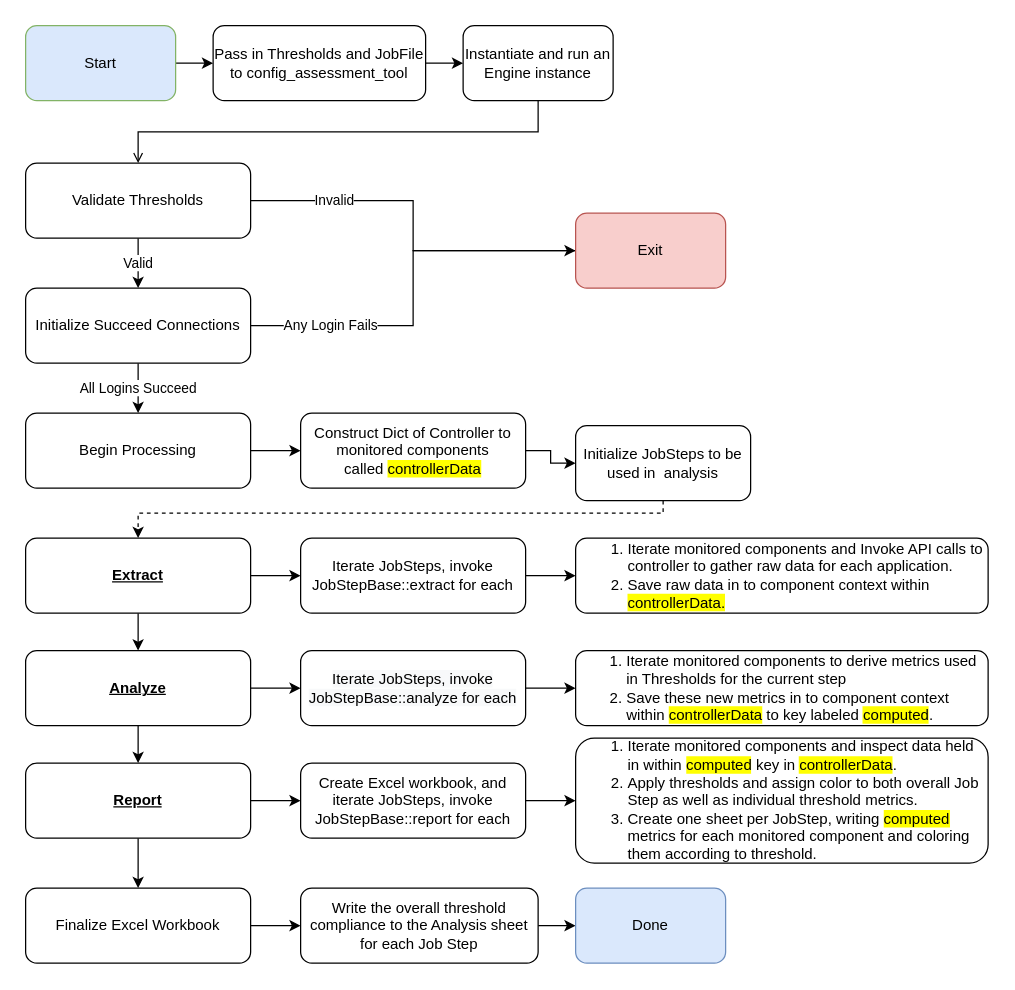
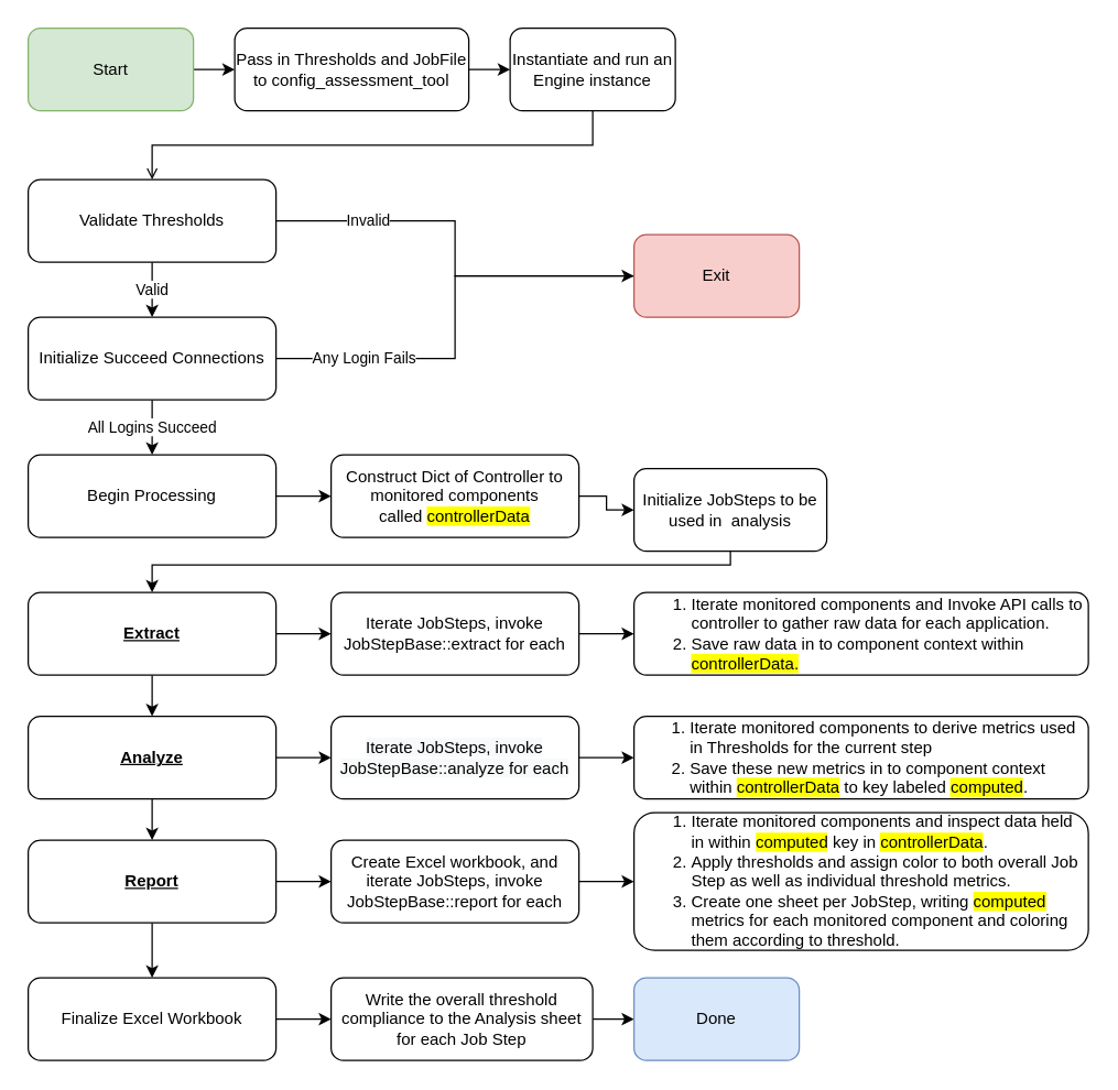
- <mxCell id="43" value="Start" style="rounded=1;whiteSpace=wrap;html=1;fillColor=#dae8fc;strokeColor=#82b366;" vertex="1" parent="1"><mxGeometry x="20" y="20" width="120" height="60" as="geometry" /></mxCell>
+ <mxCell id="43" value="Start" style="rounded=1;whiteSpace=wrap;html=1;fillColor=#d5e8d4;strokeColor=#82b366;" vertex="1" parent="1"><mxGeometry x="20" y="20" width="120" height="60" as="geometry" /></mxCell>
- <mxCell id="17" value="" style="edgeStyle=orthogonalEdgeStyle;rounded=0;orthogonalLoop=1;jettySize=auto;html=1;exitX=0.5;exitY=1;exitDx=0;exitDy=0;dashed=1;" edge="1" parent="1" source="18" target="21"><mxGeometry relative="1" as="geometry"><Array as="points"><mxPoint x="530" y="410" /><mxPoint x="110" y="410" /></Array></mxGeometry></mxCell>
+ <mxCell id="17" value="" style="edgeStyle=orthogonalEdgeStyle;rounded=0;orthogonalLoop=1;jettySize=auto;html=1;exitX=0.5;exitY=1;exitDx=0;exitDy=0;" edge="1" parent="1" source="18" target="21"><mxGeometry relative="1" as="geometry"><Array as="points"><mxPoint x="530" y="410" /><mxPoint x="110" y="410" /></Array></mxGeometry></mxCell>
